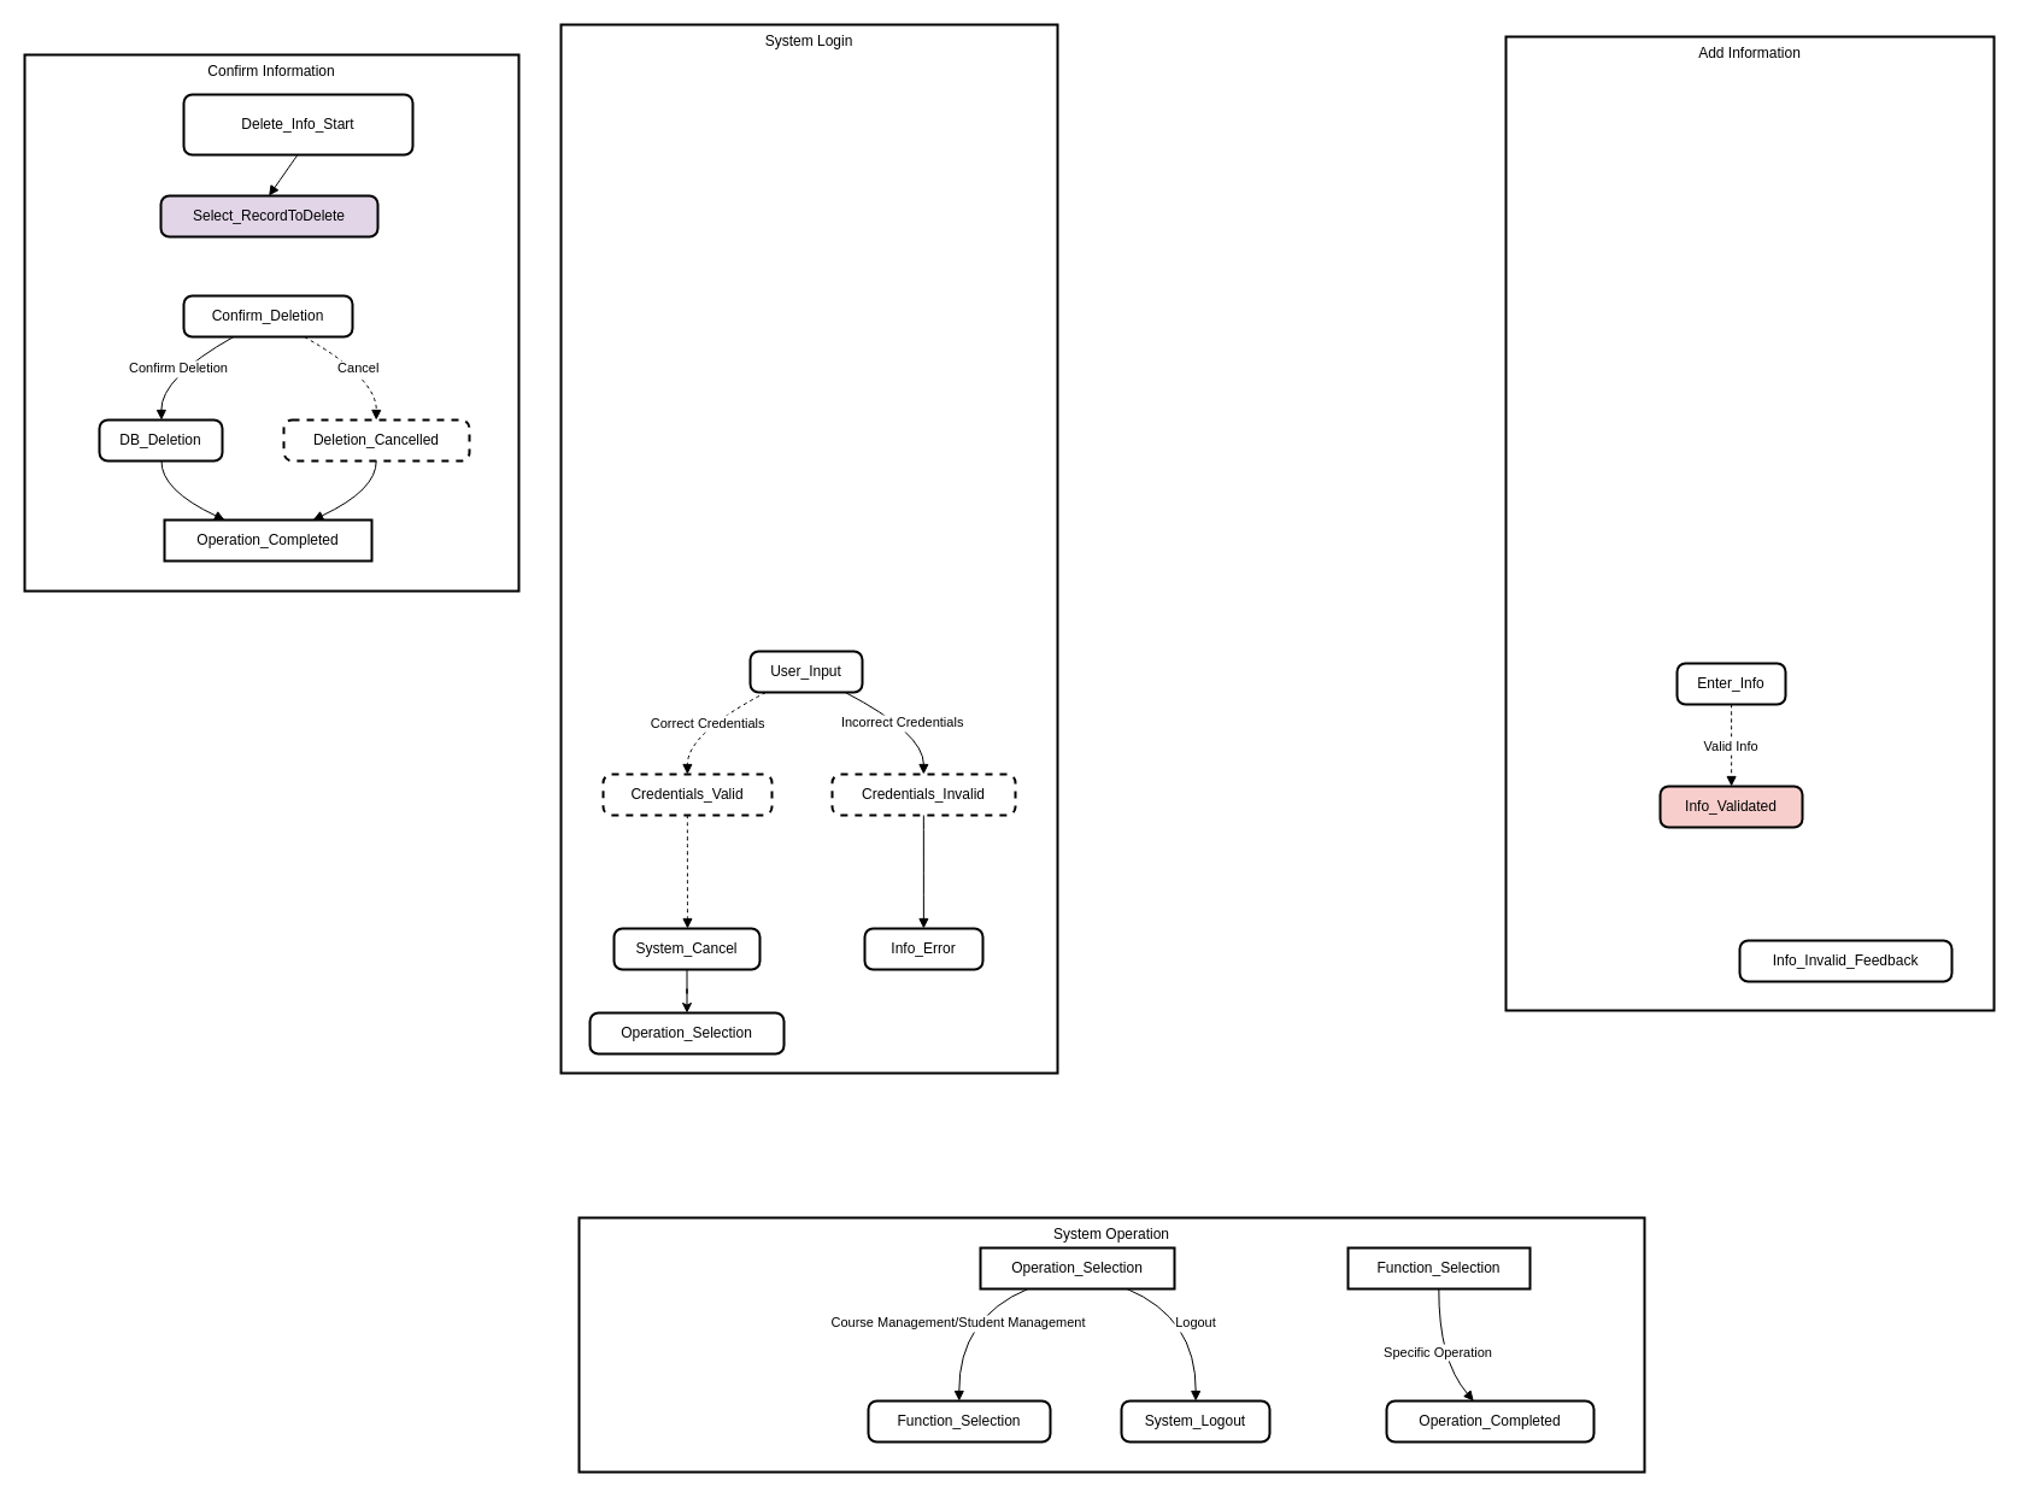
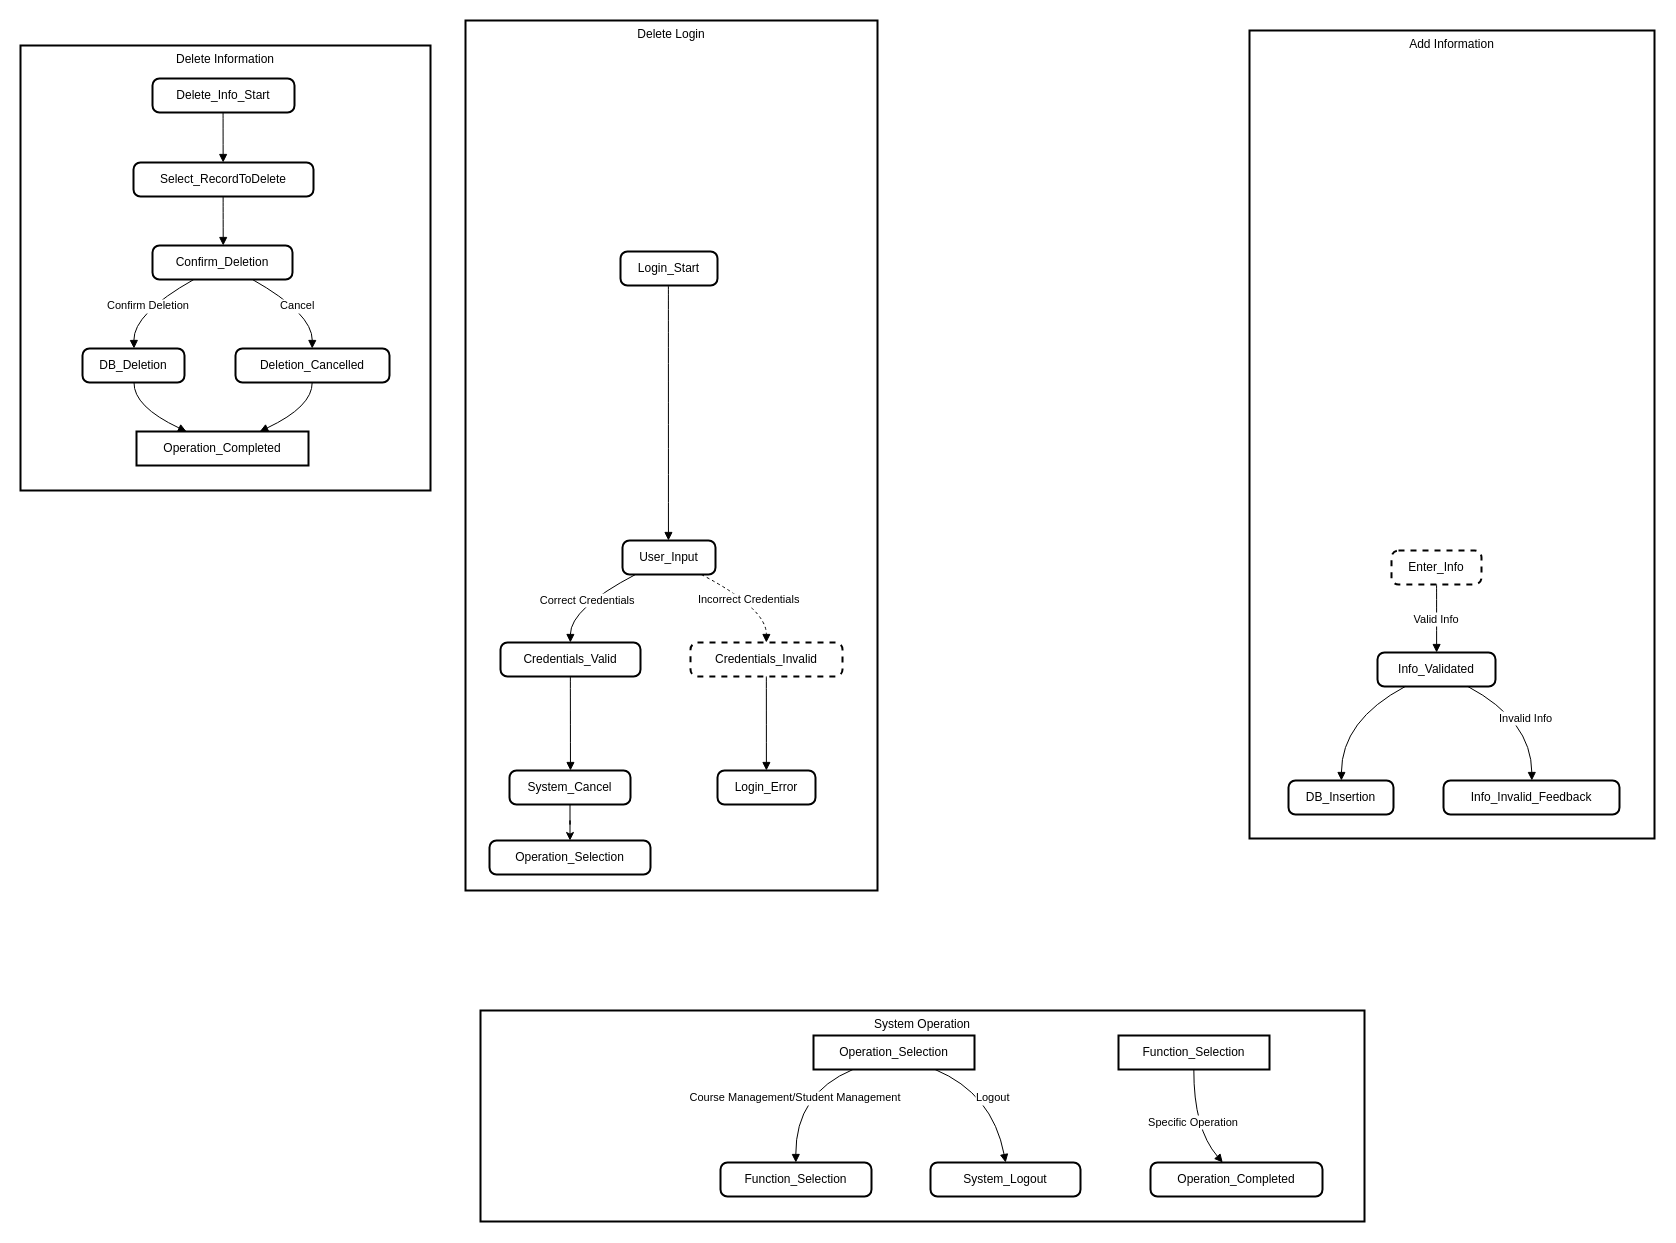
- <mxCell id="2" value="System Login" style="whiteSpace=wrap;strokeWidth=2;verticalAlign=top;" vertex="1" parent="1"><mxGeometry x="465" y="20" width="412" height="870" as="geometry" /></mxCell>
+ <mxCell id="2" value="Delete Login" style="whiteSpace=wrap;strokeWidth=2;verticalAlign=top;" vertex="1" parent="1"><mxGeometry x="465" y="20" width="412" height="870" as="geometry" /></mxCell>
- <mxCell id="4" value="Confirm Information" style="whiteSpace=wrap;strokeWidth=2;verticalAlign=top;" vertex="1" parent="1"><mxGeometry x="20" y="45" width="410" height="445" as="geometry" /></mxCell>
+ <mxCell id="4" value="Delete Information" style="whiteSpace=wrap;strokeWidth=2;verticalAlign=top;" vertex="1" parent="1"><mxGeometry x="20" y="45" width="410" height="445" as="geometry" /></mxCell>
- <mxCell id="6" value="Delete_Info_Start" style="rounded=1;absoluteArcSize=1;arcSize=14;whiteSpace=wrap;strokeWidth=2;" vertex="1" parent="4"><mxGeometry x="132" y="33" width="190" height="50" as="geometry" /></mxCell>
+ <mxCell id="6" value="Delete_Info_Start" style="rounded=1;absoluteArcSize=1;arcSize=14;whiteSpace=wrap;strokeWidth=2;" vertex="1" parent="4"><mxGeometry x="132" y="33" width="142" height="34" as="geometry" /></mxCell>
- <mxCell id="5" value="Select_RecordToDelete" style="rounded=1;absoluteArcSize=1;arcSize=14;whiteSpace=wrap;strokeWidth=2;fillColor=#e1d5e7;" vertex="1" parent="4"><mxGeometry x="113" y="117" width="180" height="34" as="geometry" /></mxCell>
+ <mxCell id="5" value="Select_RecordToDelete" style="rounded=1;absoluteArcSize=1;arcSize=14;whiteSpace=wrap;strokeWidth=2;" vertex="1" parent="4"><mxGeometry x="113" y="117" width="180" height="34" as="geometry" /></mxCell>
+ <mxCell id="12" value="" style="curved=1;startArrow=none;endArrow=block;exitX=0.498;exitY=0.98;entryX=0.505;entryY=0.01;rounded=0;" edge="1" parent="4" source="5" target="7"><mxGeometry relative="1" as="geometry"><Array as="points" /></mxGeometry></mxCell>
+ <mxCell id="29" value="Login_Start" style="rounded=1;absoluteArcSize=1;arcSize=14;whiteSpace=wrap;strokeWidth=2;" vertex="1" parent="1"><mxGeometry x="620" y="251" width="97" height="34" as="geometry" /></mxCell>
- <mxCell id="14" value="Cancel" style="curved=1;startArrow=none;endArrow=block;exitX=0.714;exitY=1.0;entryX=0.498;entryY=-0.01;rounded=0;dashed=1;" edge="1" parent="4" source="7" target="9"><mxGeometry relative="1" as="geometry"><Array as="points"><mxPoint x="292" y="268" /></Array></mxGeometry></mxCell>
+ <mxCell id="14" value="Cancel" style="curved=1;startArrow=none;endArrow=block;exitX=0.714;exitY=1.0;entryX=0.498;entryY=-0.01;rounded=0;" edge="1" parent="4" source="7" target="9"><mxGeometry relative="1" as="geometry"><Array as="points"><mxPoint x="292" y="268" /></Array></mxGeometry></mxCell>
- <mxCell id="9" value="Deletion_Cancelled" style="rounded=1;absoluteArcSize=1;arcSize=14;whiteSpace=wrap;strokeWidth=2;dashed=1;" vertex="1" parent="4"><mxGeometry x="215" y="303" width="154" height="34" as="geometry" /></mxCell>
+ <mxCell id="9" value="Deletion_Cancelled" style="rounded=1;absoluteArcSize=1;arcSize=14;whiteSpace=wrap;strokeWidth=2;" vertex="1" parent="4"><mxGeometry x="215" y="303" width="154" height="34" as="geometry" /></mxCell>
+ <mxCell id="35" value="" style="curved=1;startArrow=none;endArrow=block;exitX=0.494;exitY=0.98;entryX=0.494;entryY=0;rounded=0;" edge="1" parent="1" source="29" target="28"><mxGeometry relative="1" as="geometry"><Array as="points" /></mxGeometry></mxCell>
- <mxCell id="18" value="Enter_Info" style="rounded=1;absoluteArcSize=1;arcSize=14;whiteSpace=wrap;strokeWidth=2;" vertex="1" parent="1"><mxGeometry x="1391" y="550" width="90" height="34" as="geometry" /></mxCell>
+ <mxCell id="18" value="Enter_Info" style="rounded=1;absoluteArcSize=1;arcSize=14;whiteSpace=wrap;strokeWidth=2;dashed=1;" vertex="1" parent="1"><mxGeometry x="1391" y="550" width="90" height="34" as="geometry" /></mxCell>
- <mxCell id="37" value="Incorrect Credentials" style="curved=1;startArrow=none;endArrow=block;exitX=0.84;exitY=0.99;entryX=0.499;entryY=0.01;rounded=0;" edge="1" parent="1" source="28" target="31"><mxGeometry relative="1" as="geometry"><Array as="points"><mxPoint x="766" y="608" /></Array></mxGeometry></mxCell>
+ <mxCell id="37" value="Incorrect Credentials" style="curved=1;startArrow=none;endArrow=block;exitX=0.84;exitY=0.99;entryX=0.499;entryY=0.01;rounded=0;dashed=1;" edge="1" parent="1" source="28" target="31"><mxGeometry relative="1" as="geometry"><Array as="points"><mxPoint x="766" y="608" /></Array></mxGeometry></mxCell>
- <mxCell id="36" value="Correct Credentials" style="curved=1;startArrow=none;endArrow=block;exitX=0.147;exitY=0.99;entryX=0.499;entryY=0.01;rounded=0;dashed=1;" edge="1" parent="1" source="28" target="30"><mxGeometry relative="1" as="geometry"><Array as="points"><mxPoint x="570" y="608" /></Array></mxGeometry></mxCell>
+ <mxCell id="36" value="Correct Credentials" style="curved=1;startArrow=none;endArrow=block;exitX=0.147;exitY=0.99;entryX=0.499;entryY=0.01;rounded=0;" edge="1" parent="1" source="28" target="30"><mxGeometry relative="1" as="geometry"><Array as="points"><mxPoint x="570" y="608" /></Array></mxGeometry></mxCell>
- <mxCell id="43" value="Valid Info" style="curved=1;startArrow=none;endArrow=block;exitX=0.501;exitY=0.99;entryX=0.501;entryY=0.01;rounded=0;dashed=1;" edge="1" parent="1" source="18" target="19"><mxGeometry relative="1" as="geometry"><Array as="points" /></mxGeometry></mxCell>
+ <mxCell id="43" value="Valid Info" style="curved=1;startArrow=none;endArrow=block;exitX=0.501;exitY=0.99;entryX=0.501;entryY=0.01;rounded=0;" edge="1" parent="1" source="18" target="19"><mxGeometry relative="1" as="geometry"><Array as="points" /></mxGeometry></mxCell>
- <mxCell id="30" value="Credentials_Valid" style="rounded=1;absoluteArcSize=1;arcSize=14;whiteSpace=wrap;strokeWidth=2;dashed=1;" vertex="1" parent="1"><mxGeometry x="500" y="642" width="140" height="34" as="geometry" /></mxCell>
+ <mxCell id="30" value="Credentials_Valid" style="rounded=1;absoluteArcSize=1;arcSize=14;whiteSpace=wrap;strokeWidth=2;" vertex="1" parent="1"><mxGeometry x="500" y="642" width="140" height="34" as="geometry" /></mxCell>
- <mxCell id="19" value="Info_Validated" style="rounded=1;absoluteArcSize=1;arcSize=14;whiteSpace=wrap;strokeWidth=2;fillColor=#f8cecc;" vertex="1" parent="1"><mxGeometry x="1377" y="652" width="118" height="34" as="geometry" /></mxCell>
+ <mxCell id="19" value="Info_Validated" style="rounded=1;absoluteArcSize=1;arcSize=14;whiteSpace=wrap;strokeWidth=2;" vertex="1" parent="1"><mxGeometry x="1377" y="652" width="118" height="34" as="geometry" /></mxCell>
- <mxCell id="38" value="" style="curved=1;startArrow=none;endArrow=block;exitX=0.499;exitY=1.0;entryX=0.504;entryY=-0.01;rounded=0;dashed=1;" edge="1" parent="1" source="30" target="33"><mxGeometry relative="1" as="geometry"><Array as="points" /></mxGeometry></mxCell>
+ <mxCell id="38" value="" style="curved=1;startArrow=none;endArrow=block;exitX=0.499;exitY=1.0;entryX=0.504;entryY=-0.01;rounded=0;" edge="1" parent="1" source="30" target="33"><mxGeometry relative="1" as="geometry"><Array as="points" /></mxGeometry></mxCell>
+ <mxCell id="45" value="Invalid Info" style="curved=1;startArrow=none;endArrow=block;exitX=0.766;exitY=1.0;entryX=0.502;entryY=-0.01;rounded=0;" edge="1" parent="1" source="19" target="21"><mxGeometry relative="1" as="geometry"><Array as="points"><mxPoint x="1531" y="720" /></Array></mxGeometry></mxCell>
+ <mxCell id="44" value="" style="curved=1;startArrow=none;endArrow=block;exitX=0.235;exitY=1.0;entryX=0.504;entryY=-0.01;rounded=0;" edge="1" parent="1" source="19" target="20"><mxGeometry relative="1" as="geometry"><Array as="points"><mxPoint x="1341" y="720" /></Array></mxGeometry></mxCell>
- <mxCell id="34" value="Info_Error" style="rounded=1;absoluteArcSize=1;arcSize=14;whiteSpace=wrap;strokeWidth=2;" vertex="1" parent="1"><mxGeometry x="717" y="770" width="98" height="34" as="geometry" /></mxCell>
+ <mxCell id="34" value="Login_Error" style="rounded=1;absoluteArcSize=1;arcSize=14;whiteSpace=wrap;strokeWidth=2;" vertex="1" parent="1"><mxGeometry x="717" y="770" width="98" height="34" as="geometry" /></mxCell>
+ <mxCell id="20" value="DB_Insertion" style="rounded=1;absoluteArcSize=1;arcSize=14;whiteSpace=wrap;strokeWidth=2;" vertex="1" parent="1"><mxGeometry x="1288" y="780" width="105" height="34" as="geometry" /></mxCell>
- <mxCell id="27" value="System_Logout" style="rounded=1;absoluteArcSize=1;arcSize=14;whiteSpace=wrap;strokeWidth=2;" vertex="1" parent="1"><mxGeometry x="930" y="1162" width="123" height="34" as="geometry" /></mxCell>
+ <mxCell id="27" value="System_Logout" style="rounded=1;absoluteArcSize=1;arcSize=14;whiteSpace=wrap;strokeWidth=2;" vertex="1" parent="1"><mxGeometry x="930" y="1162" width="150" height="34" as="geometry" /></mxCell>
